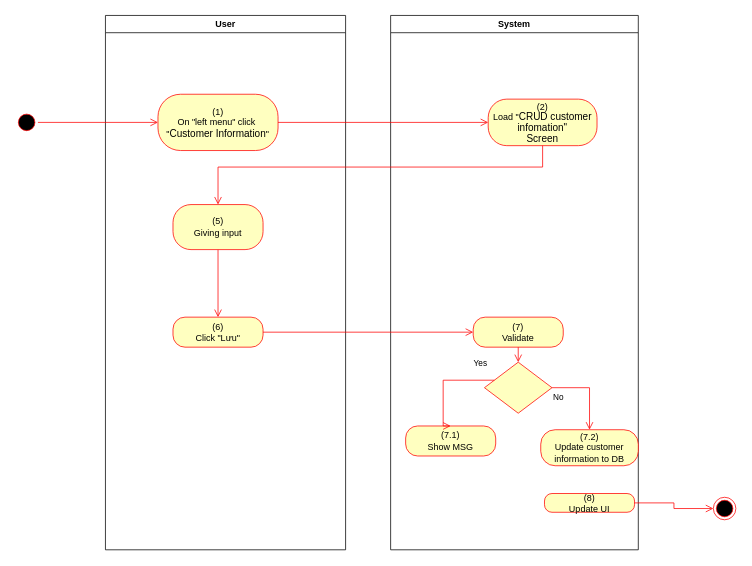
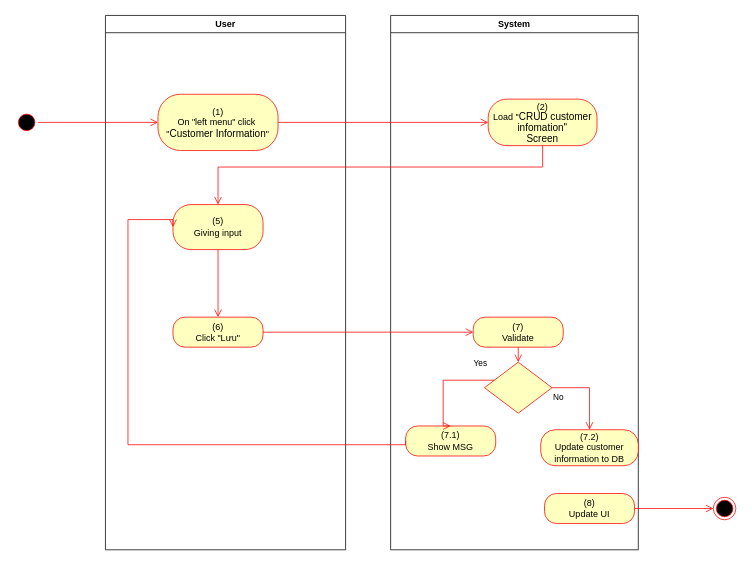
+ <mxCell id="24" value="" style="edgeStyle=orthogonalEdgeStyle;html=1;verticalAlign=bottom;endArrow=open;endSize=8;strokeColor=#ff0000;rounded=0;entryX=0;entryY=0.5;entryDx=0;entryDy=0;exitX=0;exitY=0.5;exitDx=0;exitDy=0;" edge="1" parent="1" source="15" target="6"><mxGeometry relative="1" as="geometry"><mxPoint x="640" y="452" as="targetPoint" /><mxPoint x="360" y="452" as="sourcePoint" /><Array as="points"><mxPoint x="170" y="592" /><mxPoint x="170" y="292" /></Array></mxGeometry></mxCell>
- <mxCell id="14" value="(8)&lt;br&gt;Update UI" style="rounded=1;whiteSpace=wrap;html=1;arcSize=40;fontColor=#000000;fillColor=#ffffc0;strokeColor=#ff0000;" vertex="1" parent="7"><mxGeometry x="205" y="637" width="120" height="25" as="geometry" /></mxCell>
+ <mxCell id="14" value="(8)&lt;br&gt;Update UI" style="rounded=1;whiteSpace=wrap;html=1;arcSize=40;fontColor=#000000;fillColor=#ffffc0;strokeColor=#ff0000;" vertex="1" parent="7"><mxGeometry x="205" y="637" width="120" height="40" as="geometry" /></mxCell>
